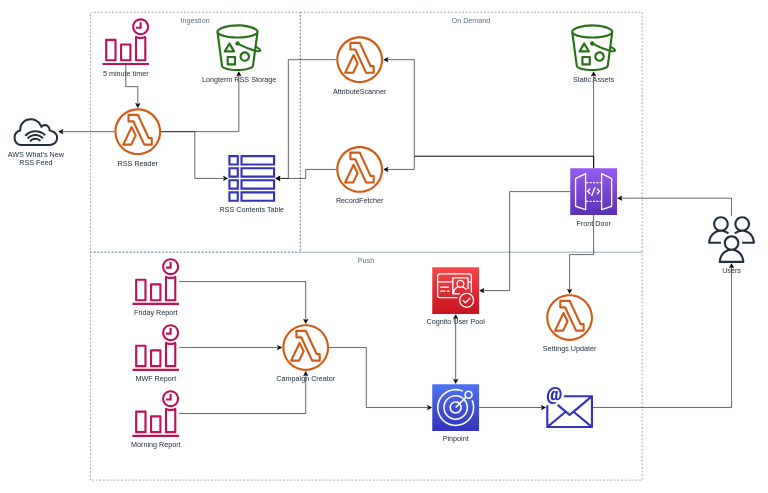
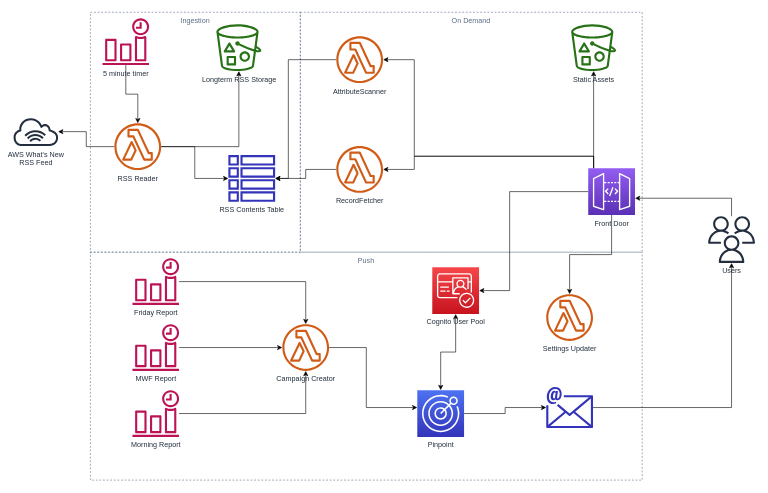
- <mxCell id="8" value="RSS Reader" style="outlineConnect=0;fontColor=#232F3E;gradientColor=none;fillColor=#D05C17;strokeColor=none;dashed=0;verticalLabelPosition=bottom;verticalAlign=top;align=center;html=1;fontSize=12;fontStyle=0;aspect=fixed;pointerEvents=1;shape=mxgraph.aws4.lambda_function;" vertex="1" parent="1"><mxGeometry x="190" y="180" width="78" height="78" as="geometry" /></mxCell>
+ <mxCell id="8" value="RSS Reader" style="outlineConnect=0;fontColor=#232F3E;gradientColor=none;fillColor=#D05C17;strokeColor=none;dashed=0;verticalLabelPosition=bottom;verticalAlign=top;align=center;html=1;fontSize=12;fontStyle=0;aspect=fixed;pointerEvents=1;shape=mxgraph.aws4.lambda_function;" vertex="1" parent="1"><mxGeometry x="190" y="205" width="78" height="78" as="geometry" /></mxCell>
- <mxCell id="23" value="Front Door" style="outlineConnect=0;fontColor=#232F3E;gradientColor=#945DF2;gradientDirection=north;fillColor=#5A30B5;strokeColor=#ffffff;dashed=0;verticalLabelPosition=bottom;verticalAlign=top;align=center;html=1;fontSize=12;fontStyle=0;aspect=fixed;shape=mxgraph.aws4.resourceIcon;resIcon=mxgraph.aws4.api_gateway;" vertex="1" parent="1"><mxGeometry x="950" y="280" width="78" height="78" as="geometry" /></mxCell>
+ <mxCell id="23" value="Front Door" style="outlineConnect=0;fontColor=#232F3E;gradientColor=#945DF2;gradientDirection=north;fillColor=#5A30B5;strokeColor=#ffffff;dashed=0;verticalLabelPosition=bottom;verticalAlign=top;align=center;html=1;fontSize=12;fontStyle=0;aspect=fixed;shape=mxgraph.aws4.resourceIcon;resIcon=mxgraph.aws4.api_gateway;" vertex="1" parent="1"><mxGeometry x="980" y="280" width="78" height="78" as="geometry" /></mxCell>
- <mxCell id="30" value="Pinpoint" style="outlineConnect=0;fontColor=#232F3E;gradientColor=#4D72F3;gradientDirection=north;fillColor=#3334B9;strokeColor=#ffffff;dashed=0;verticalLabelPosition=bottom;verticalAlign=top;align=center;html=1;fontSize=12;fontStyle=0;aspect=fixed;shape=mxgraph.aws4.resourceIcon;resIcon=mxgraph.aws4.pinpoint;" vertex="1" parent="1"><mxGeometry x="720" y="640" width="78" height="78" as="geometry" /></mxCell>
+ <mxCell id="30" value="Pinpoint" style="outlineConnect=0;fontColor=#232F3E;gradientColor=#4D72F3;gradientDirection=north;fillColor=#3334B9;strokeColor=#ffffff;dashed=0;verticalLabelPosition=bottom;verticalAlign=top;align=center;html=1;fontSize=12;fontStyle=0;aspect=fixed;shape=mxgraph.aws4.resourceIcon;resIcon=mxgraph.aws4.pinpoint;" vertex="1" parent="1"><mxGeometry x="695" y="650" width="78" height="78" as="geometry" /></mxCell>
